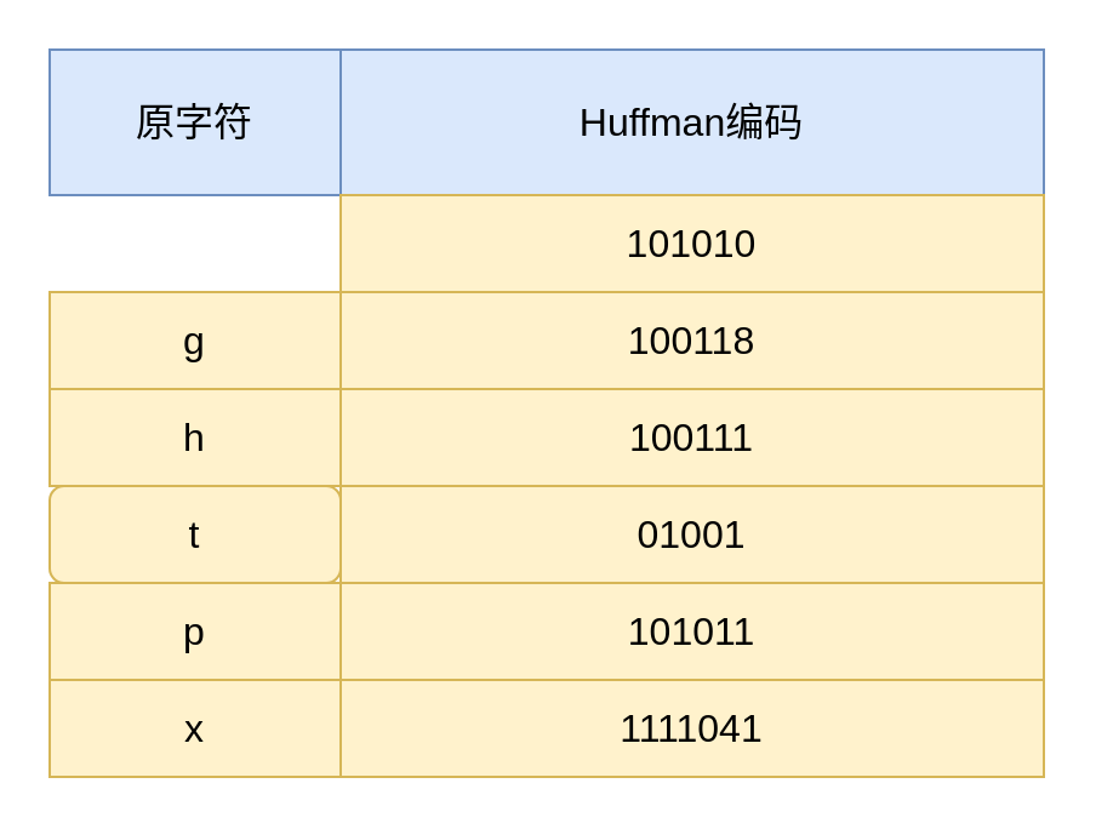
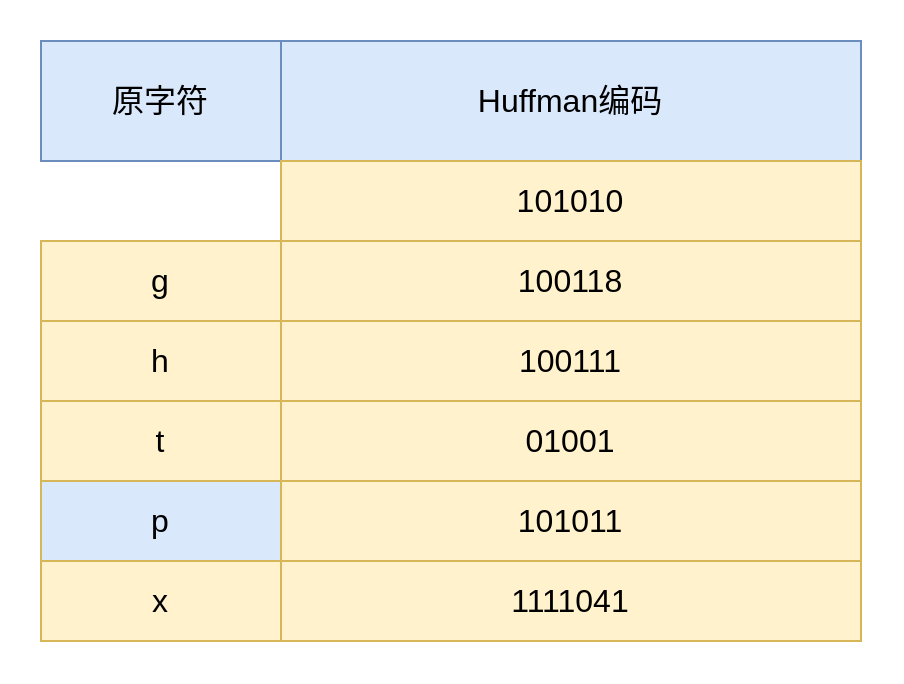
- <mxCell id="6" value="t" style="whiteSpace=wrap;html=1;fontSize=16;fillColor=#fff2cc;strokeColor=#d6b656;rounded=1;" vertex="1" parent="1"><mxGeometry x="20" y="200" width="120" height="40" as="geometry" /></mxCell>
+ <mxCell id="6" value="t" style="rounded=0;whiteSpace=wrap;html=1;fontSize=16;fillColor=#fff2cc;strokeColor=#d6b656;" vertex="1" parent="1"><mxGeometry x="20" y="200" width="120" height="40" as="geometry" /></mxCell>
- <mxCell id="7" value="p" style="rounded=0;whiteSpace=wrap;html=1;fontSize=16;fillColor=#fff2cc;strokeColor=#d6b656;" vertex="1" parent="1"><mxGeometry x="20" y="240" width="120" height="40" as="geometry" /></mxCell>
+ <mxCell id="7" value="p" style="rounded=0;whiteSpace=wrap;html=1;fontSize=16;fillColor=#dae8fc;strokeColor=#d6b656;" vertex="1" parent="1"><mxGeometry x="20" y="240" width="120" height="40" as="geometry" /></mxCell>
